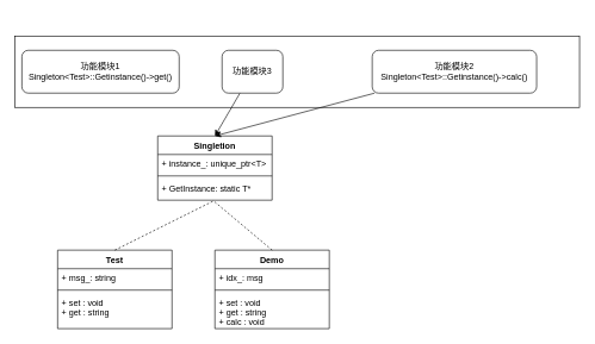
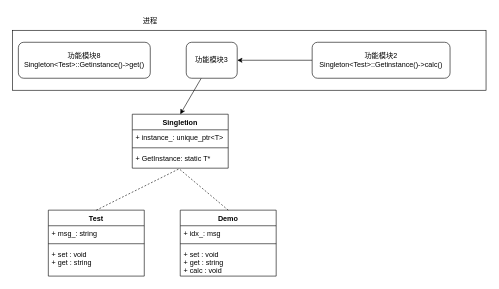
+ <mxCell id="7" value="进程" style="text;html=1;strokeColor=none;fillColor=none;align=center;verticalAlign=middle;whiteSpace=wrap;rounded=0;" parent="1" vertex="1"><mxGeometry x="220" y="20" width="60" height="30" as="geometry" /></mxCell>
- <mxCell id="8" value="功能模块1&lt;br&gt;Singleton&amp;lt;Test&amp;gt;::Getinstance()-&amp;gt;get()" style="rounded=1;whiteSpace=wrap;html=1;" parent="1" vertex="1"><mxGeometry x="30" y="70" width="220" height="60" as="geometry" /></mxCell>
+ <mxCell id="8" value="功能模块8&lt;br&gt;Singleton&amp;lt;Test&amp;gt;::Getinstance()-&amp;gt;get()" style="rounded=1;whiteSpace=wrap;html=1;" parent="1" vertex="1"><mxGeometry x="30" y="70" width="220" height="60" as="geometry" /></mxCell>
- <mxCell id="9" style="rounded=0;orthogonalLoop=1;jettySize=auto;html=1;entryX=0.5;entryY=0;entryDx=0;entryDy=0;" parent="1" source="10" target="2" edge="1"><mxGeometry relative="1" as="geometry"><mxPoint x="250" y="170" as="targetPoint" /></mxGeometry></mxCell>
+ <mxCell id="9" style="rounded=0;orthogonalLoop=1;jettySize=auto;html=1;" parent="1" source="10" target="12" edge="1"><mxGeometry relative="1" as="geometry"><mxPoint x="250" y="170" as="targetPoint" /></mxGeometry></mxCell>
